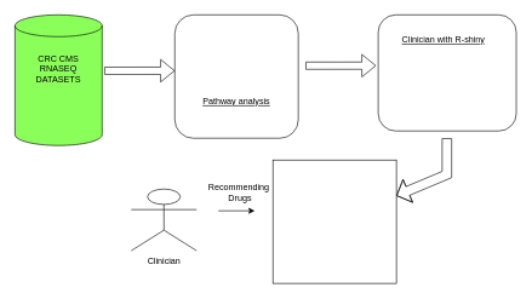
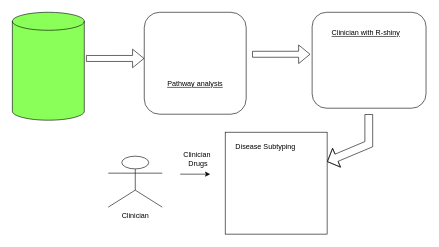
- <mxCell id="3" value="CRC CMS RNASEQ DATASETS" style="text;html=1;strokeColor=none;fillColor=none;align=center;verticalAlign=middle;whiteSpace=wrap;rounded=0;" parent="1" vertex="1"><mxGeometry x="50" y="80" width="60" height="30" as="geometry" /></mxCell>
+ <mxCell id="12" value="Disease Subtyping" style="text;html=1;strokeColor=none;fillColor=none;align=center;verticalAlign=middle;whiteSpace=wrap;rounded=0;" parent="1" vertex="1"><mxGeometry x="385" y="230" width="115" height="30" as="geometry" /></mxCell>
- <mxCell id="15" value="Recommending&amp;nbsp;&lt;br&gt;Drugs" style="text;html=1;strokeColor=none;fillColor=none;align=center;verticalAlign=middle;whiteSpace=wrap;rounded=0;" vertex="1" parent="1"><mxGeometry x="300" y="250" width="60" height="30" as="geometry" /></mxCell>
+ <mxCell id="15" value="Clinician&amp;nbsp;&lt;br&gt;Drugs" style="text;html=1;strokeColor=none;fillColor=none;align=center;verticalAlign=middle;whiteSpace=wrap;rounded=0;" vertex="1" parent="1"><mxGeometry x="300" y="250" width="60" height="30" as="geometry" /></mxCell>
